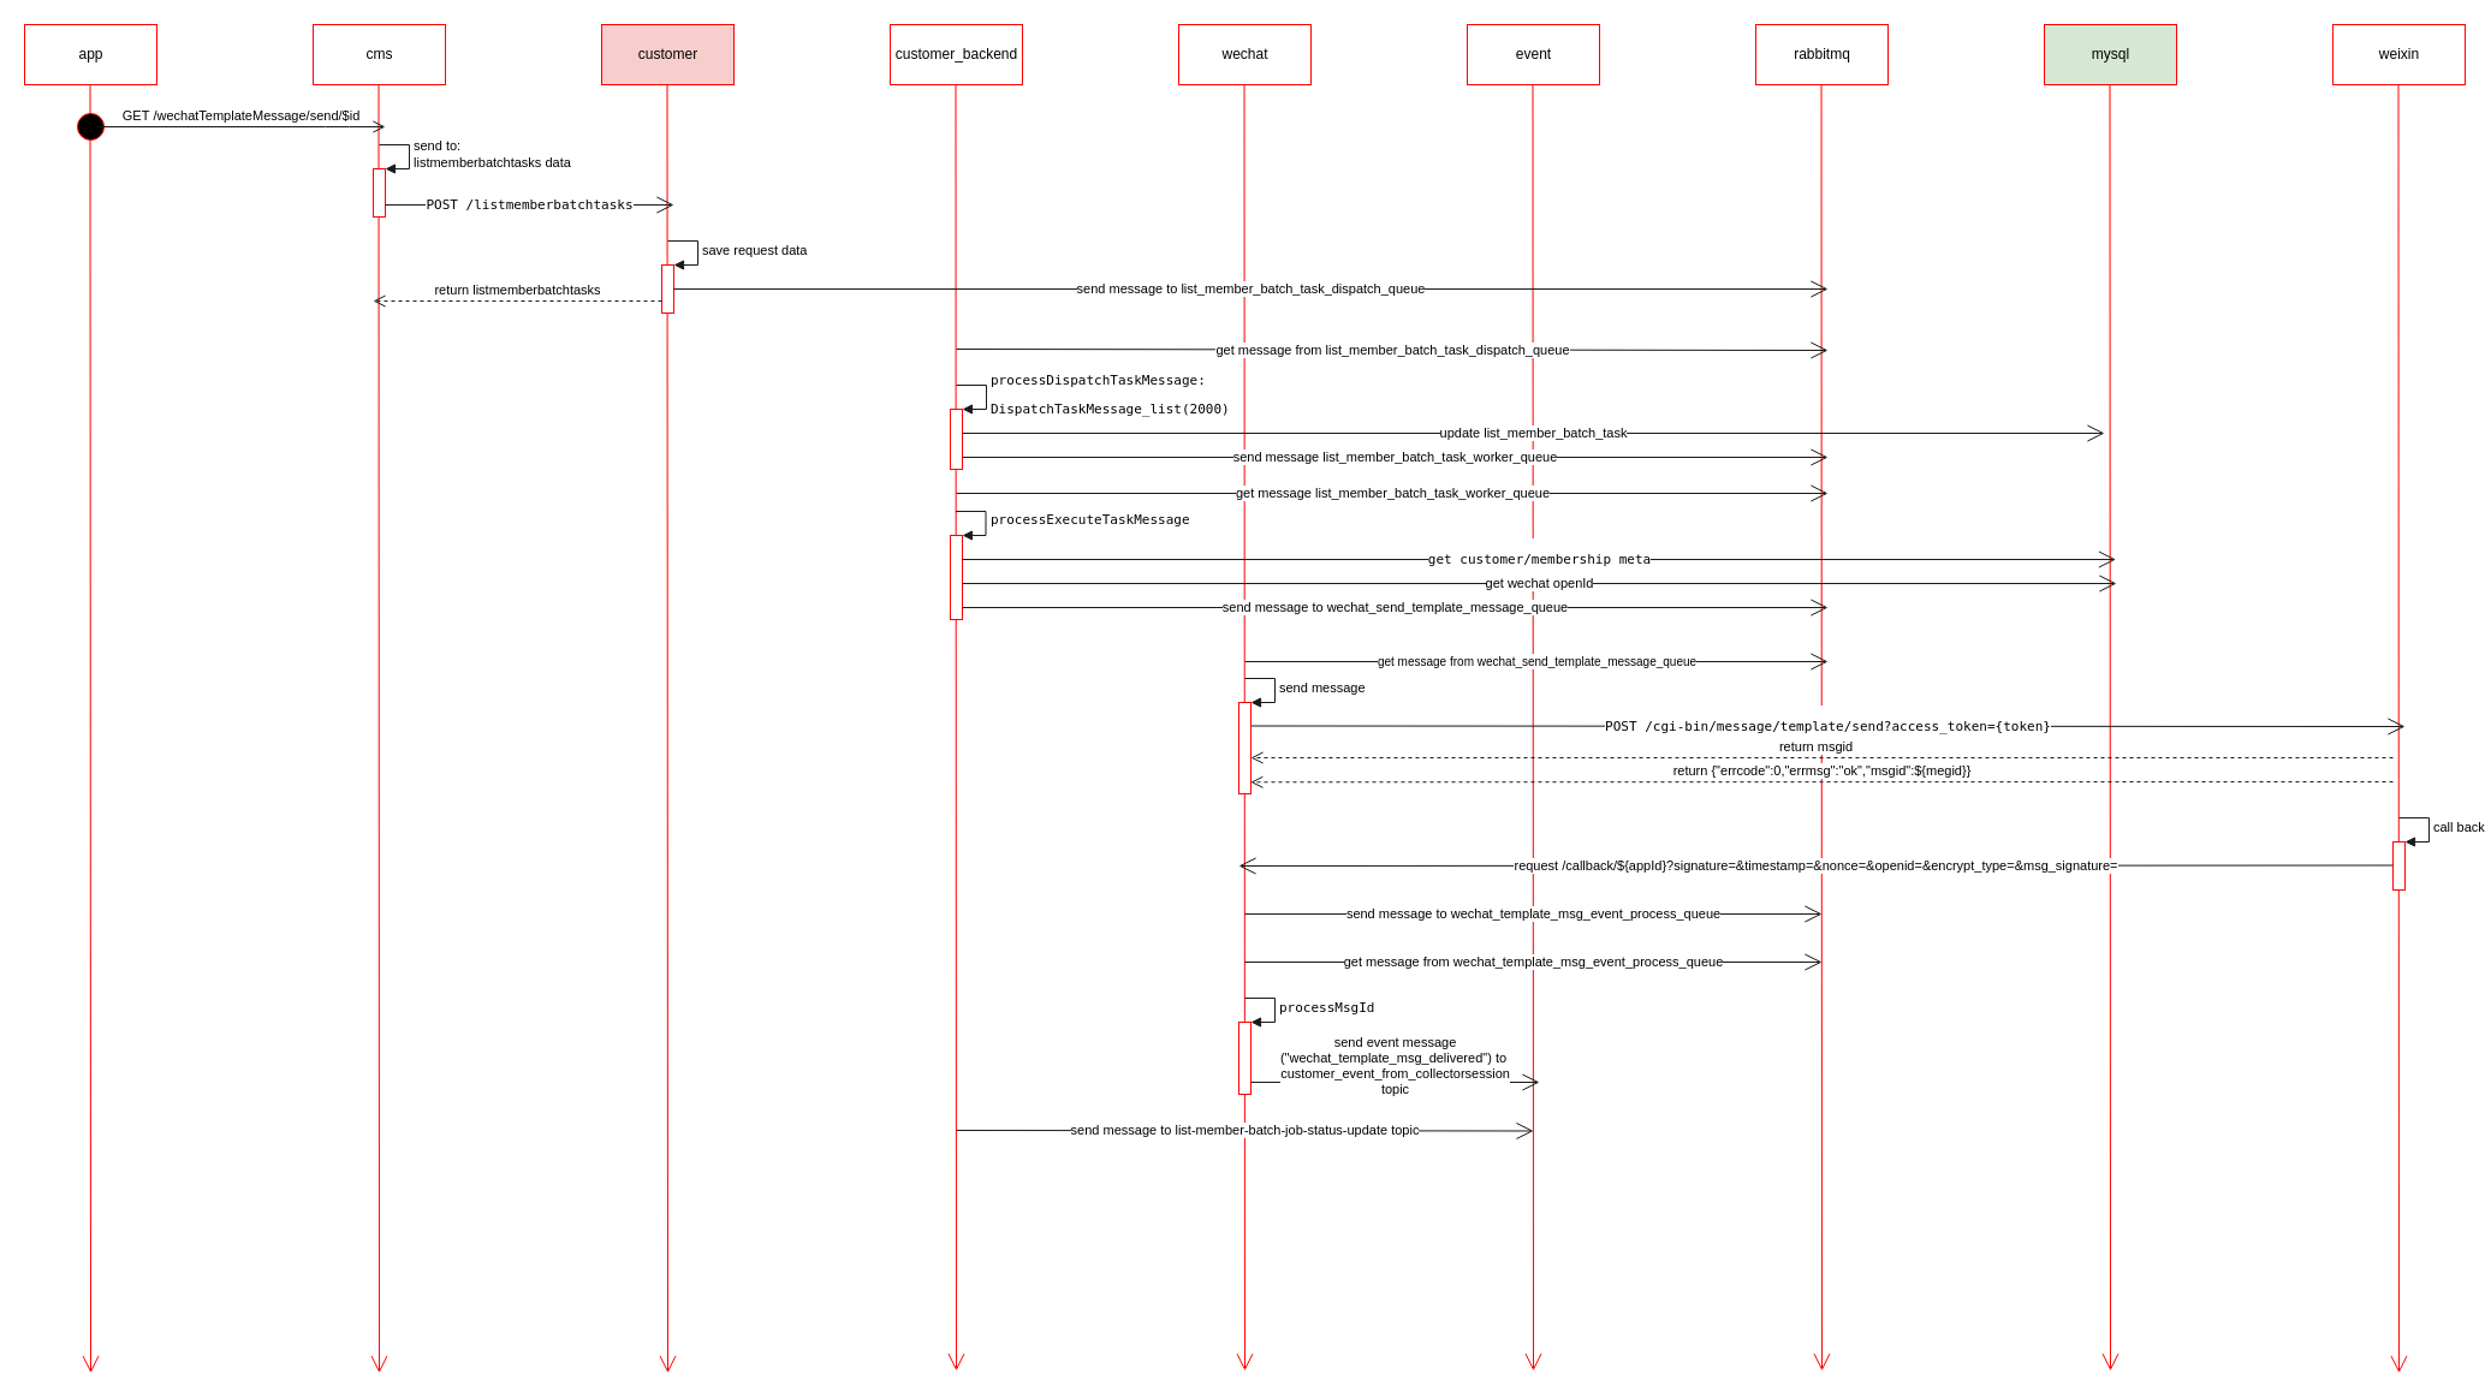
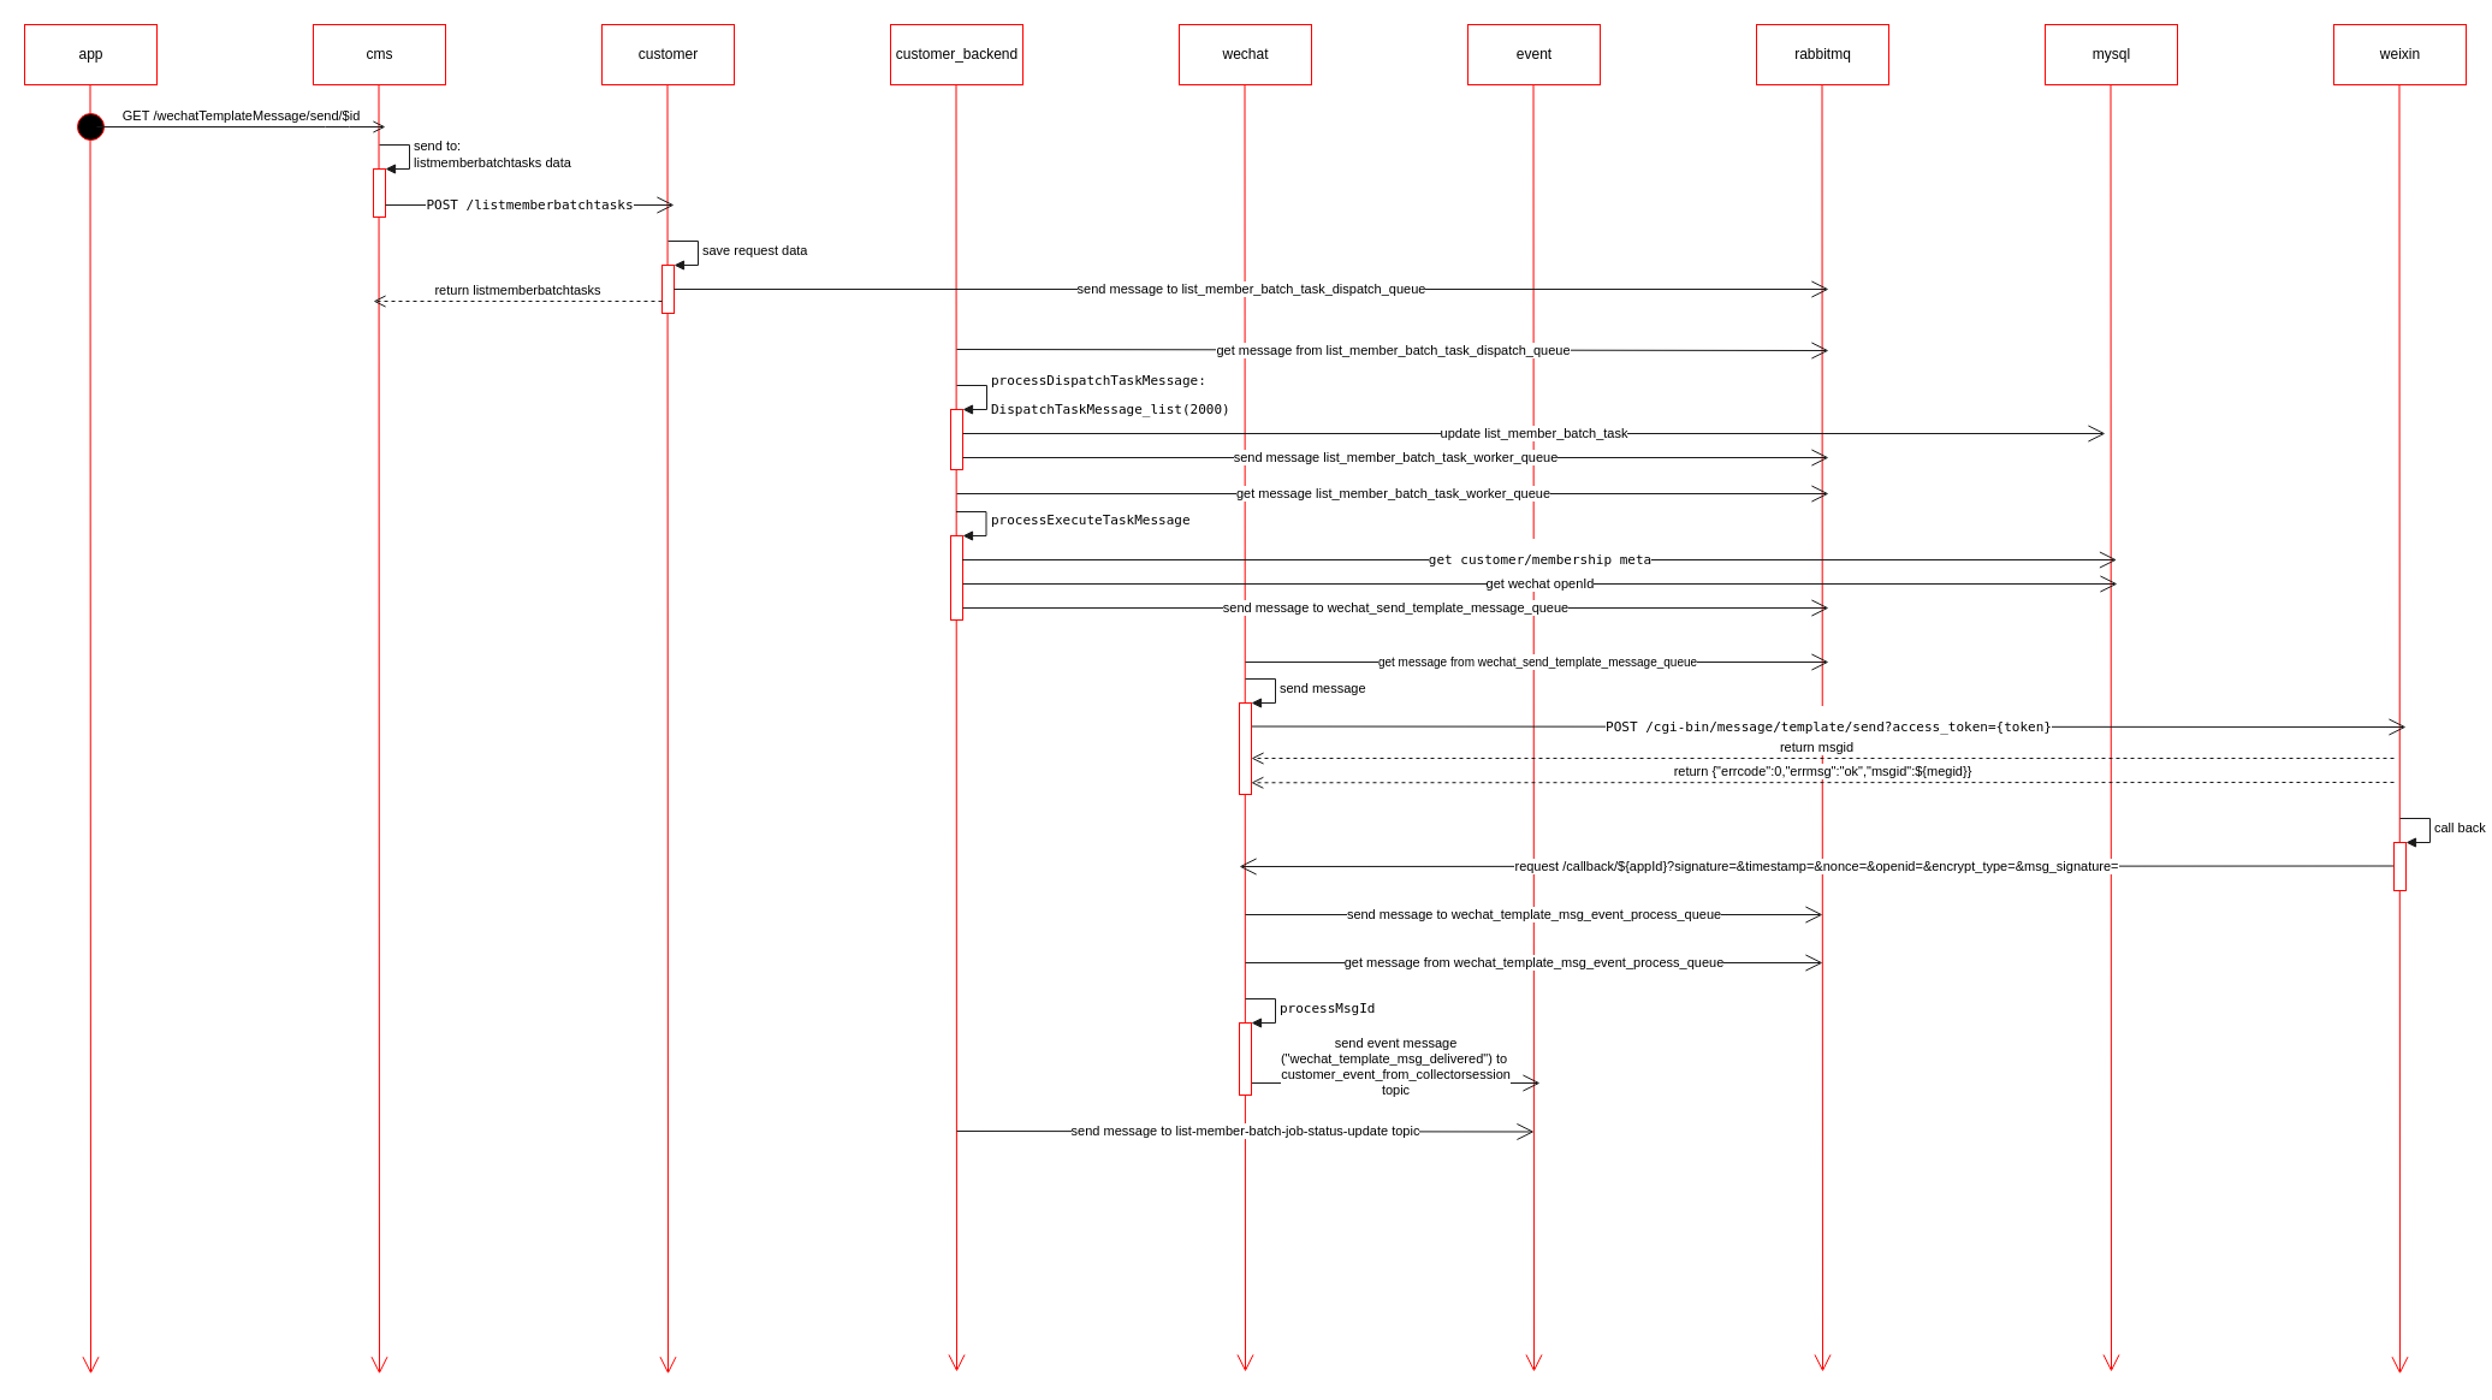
- <mxCell id="6" value="customer" style="html=1;strokeColor=#FF0000;fillColor=#f8cecc;" parent="1" vertex="1"><mxGeometry x="500" y="20" width="110" height="50" as="geometry" /></mxCell>
+ <mxCell id="6" value="customer" style="html=1;strokeColor=#FF0000;" parent="1" vertex="1"><mxGeometry x="500" y="20" width="110" height="50" as="geometry" /></mxCell>
- <mxCell id="16" value="mysql" style="html=1;strokeColor=#FF0000;fillColor=#d5e8d4;" parent="1" vertex="1"><mxGeometry x="1700" y="20" width="110" height="50" as="geometry" /></mxCell>
+ <mxCell id="16" value="mysql" style="html=1;strokeColor=#FF0000;" parent="1" vertex="1"><mxGeometry x="1700" y="20" width="110" height="50" as="geometry" /></mxCell>
